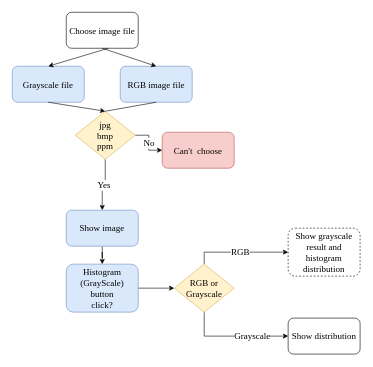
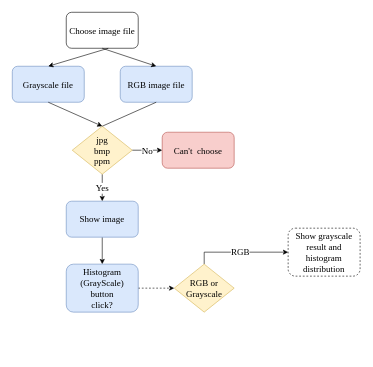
- <mxCell id="5" value="jpg&lt;br style=&quot;font-size: 15px;&quot;&gt;bmp&lt;br style=&quot;font-size: 15px;&quot;&gt;ppm" style="rhombus;whiteSpace=wrap;html=1;fontSize=15;fontFamily=Comic Sans MS;fillColor=#fff2cc;strokeColor=#d6b656;" vertex="1" parent="1"><mxGeometry x="125" y="185" width="100" height="80" as="geometry" /></mxCell>
+ <mxCell id="5" value="jpg&lt;br style=&quot;font-size: 15px;&quot;&gt;bmp&lt;br style=&quot;font-size: 15px;&quot;&gt;ppm" style="rhombus;whiteSpace=wrap;html=1;fontSize=15;fontFamily=Comic Sans MS;fillColor=#fff2cc;strokeColor=#d6b656;" vertex="1" parent="1"><mxGeometry x="120" y="210" width="100" height="80" as="geometry" /></mxCell>
- <mxCell id="8" value="Show image" style="rounded=1;whiteSpace=wrap;html=1;fontSize=15;fontFamily=Comic Sans MS;fillColor=#dae8fc;strokeColor=#6c8ebf;" vertex="1" parent="1"><mxGeometry x="110" y="350" width="120" height="60" as="geometry" /></mxCell>
+ <mxCell id="8" value="Show image" style="rounded=1;whiteSpace=wrap;html=1;fontSize=15;fontFamily=Comic Sans MS;fillColor=#dae8fc;strokeColor=#6c8ebf;" vertex="1" parent="1"><mxGeometry x="110" y="335" width="120" height="60" as="geometry" /></mxCell>
- <mxCell id="17" style="edgeStyle=orthogonalEdgeStyle;rounded=0;orthogonalLoop=1;jettySize=auto;html=1;fontFamily=Comic Sans MS;fontSize=15;" edge="1" parent="1" source="18" target="20"><mxGeometry relative="1" as="geometry" /></mxCell>
+ <mxCell id="17" style="edgeStyle=orthogonalEdgeStyle;rounded=0;orthogonalLoop=1;jettySize=auto;html=1;fontFamily=Comic Sans MS;fontSize=15;dashed=1;" edge="1" parent="1" source="18" target="20"><mxGeometry relative="1" as="geometry" /></mxCell>
- <mxCell id="19" value="Grayscale" style="edgeStyle=orthogonalEdgeStyle;rounded=0;orthogonalLoop=1;jettySize=auto;html=1;fontFamily=Comic Sans MS;fontSize=15;entryX=0;entryY=0.5;entryDx=0;entryDy=0;" edge="1" parent="1" source="20" target="21"><mxGeometry x="0.333" relative="1" as="geometry"><mxPoint x="480" y="560" as="targetPoint" /><Array as="points"><mxPoint x="340" y="560" /></Array><mxPoint as="offset" /></mxGeometry></mxCell>
- <mxCell id="21" value="Show distribution" style="rounded=1;whiteSpace=wrap;html=1;fontFamily=Comic Sans MS;fontSize=15;" vertex="1" parent="1"><mxGeometry x="480" y="530" width="120" height="60" as="geometry" /></mxCell>
